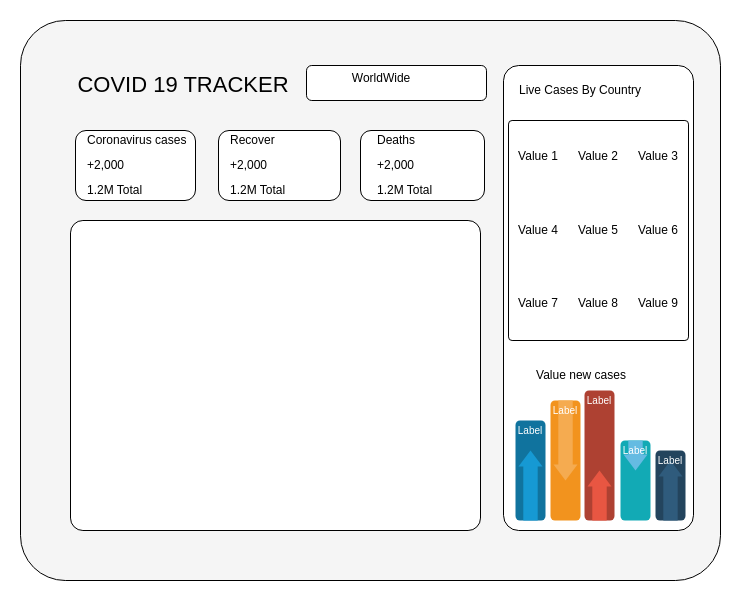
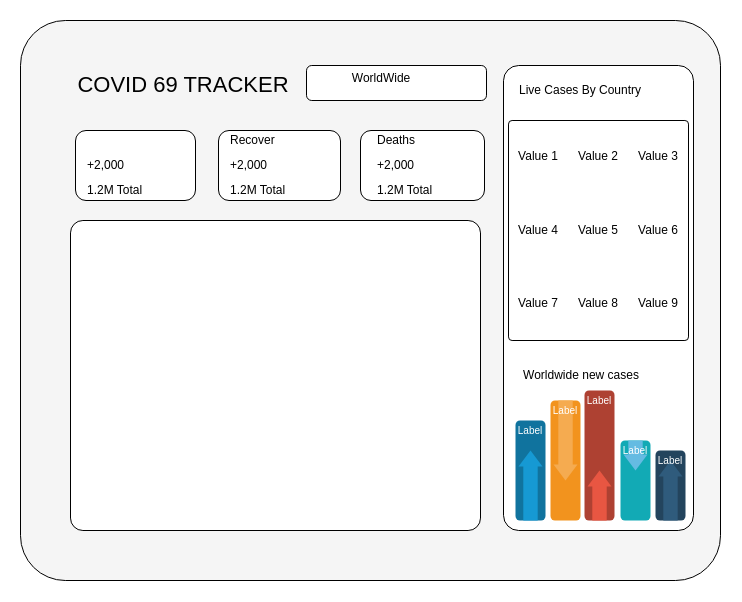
- <mxCell id="3" value="&lt;font style=&quot;font-size: 22px&quot;&gt;COVID 19 TRACKER&lt;/font&gt;" style="text;html=1;strokeColor=none;fillColor=none;align=center;verticalAlign=middle;whiteSpace=wrap;rounded=0;" vertex="1" parent="1"><mxGeometry x="63" y="70" width="240" height="30" as="geometry" /></mxCell>
+ <mxCell id="3" value="&lt;font style=&quot;font-size: 22px&quot;&gt;COVID 69 TRACKER&lt;/font&gt;" style="text;html=1;strokeColor=none;fillColor=none;align=center;verticalAlign=middle;whiteSpace=wrap;rounded=0;" vertex="1" parent="1"><mxGeometry x="63" y="70" width="240" height="30" as="geometry" /></mxCell>
- <mxCell id="7" value="Coronavirus cases" style="text;html=1;strokeColor=none;fillColor=none;align=left;verticalAlign=middle;whiteSpace=wrap;rounded=0;glass=1;" vertex="1" parent="1"><mxGeometry x="85" y="130" width="110" height="20" as="geometry" /></mxCell>
- <mxCell id="22" value="Value new cases" style="text;html=1;strokeColor=none;fillColor=none;align=center;verticalAlign=middle;whiteSpace=wrap;rounded=0;glass=0;sketch=0;" vertex="1" parent="1"><mxGeometry x="516" y="365" width="130" height="20" as="geometry" /></mxCell>
+ <mxCell id="22" value="Worldwide new cases" style="text;html=1;strokeColor=none;fillColor=none;align=center;verticalAlign=middle;whiteSpace=wrap;rounded=0;glass=0;sketch=0;" vertex="1" parent="1"><mxGeometry x="516" y="365" width="130" height="20" as="geometry" /></mxCell>
